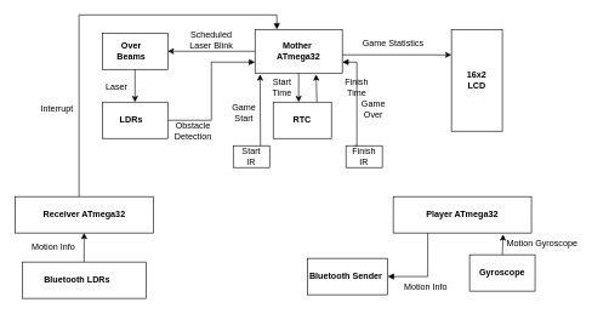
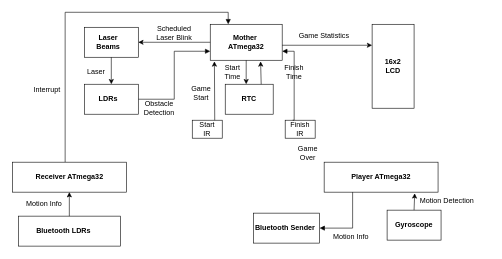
- <mxCell id="10" value="Over Beams" style="text;html=1;strokeColor=none;fillColor=none;align=center;verticalAlign=middle;whiteSpace=wrap;rounded=0;fontStyle=1" vertex="1" parent="1"><mxGeometry x="160" y="60" width="40" height="20" as="geometry" /></mxCell>
+ <mxCell id="10" value="Laser Beams" style="text;html=1;strokeColor=none;fillColor=none;align=center;verticalAlign=middle;whiteSpace=wrap;rounded=0;fontStyle=1" vertex="1" parent="1"><mxGeometry x="160" y="60" width="40" height="20" as="geometry" /></mxCell>
- <mxCell id="52" value="Game Over" style="text;html=1;strokeColor=none;fillColor=none;align=center;verticalAlign=middle;whiteSpace=wrap;rounded=0;" vertex="1" parent="1"><mxGeometry x="492.5" y="140" width="40" height="20" as="geometry" /></mxCell>
+ <mxCell id="52" value="Game Over" style="text;html=1;strokeColor=none;fillColor=none;align=center;verticalAlign=middle;whiteSpace=wrap;rounded=0;" vertex="1" parent="1"><mxGeometry x="492.5" y="245" width="40" height="20" as="geometry" /></mxCell>
- <mxCell id="42" value="Motion Gyroscope" style="text;html=1;strokeColor=none;fillColor=none;align=center;verticalAlign=middle;whiteSpace=wrap;rounded=0;" vertex="1" parent="1"><mxGeometry x="675" y="325" width="140" height="20" as="geometry" /></mxCell>
+ <mxCell id="42" value="Motion Detection" style="text;html=1;strokeColor=none;fillColor=none;align=center;verticalAlign=middle;whiteSpace=wrap;rounded=0;" vertex="1" parent="1"><mxGeometry x="675" y="325" width="140" height="20" as="geometry" /></mxCell>
